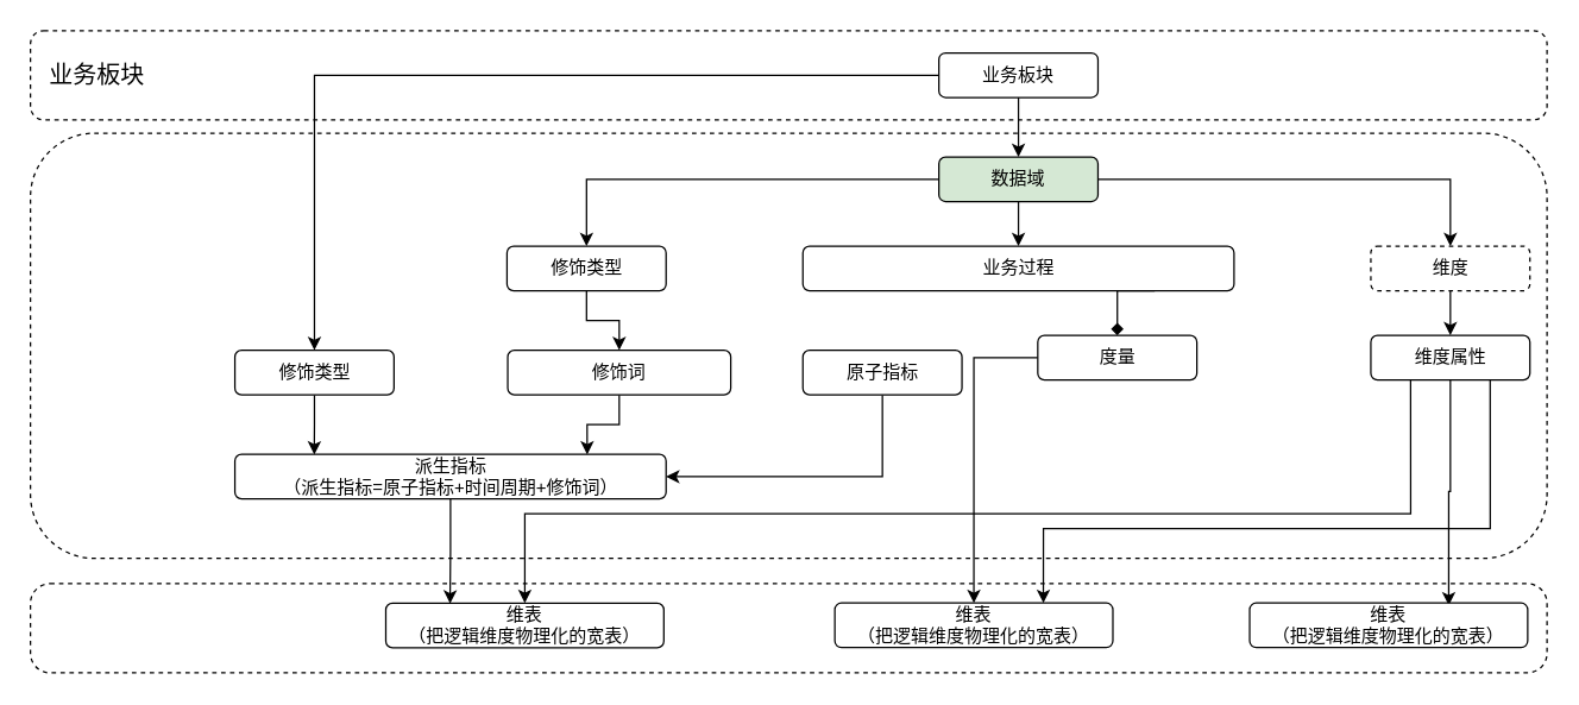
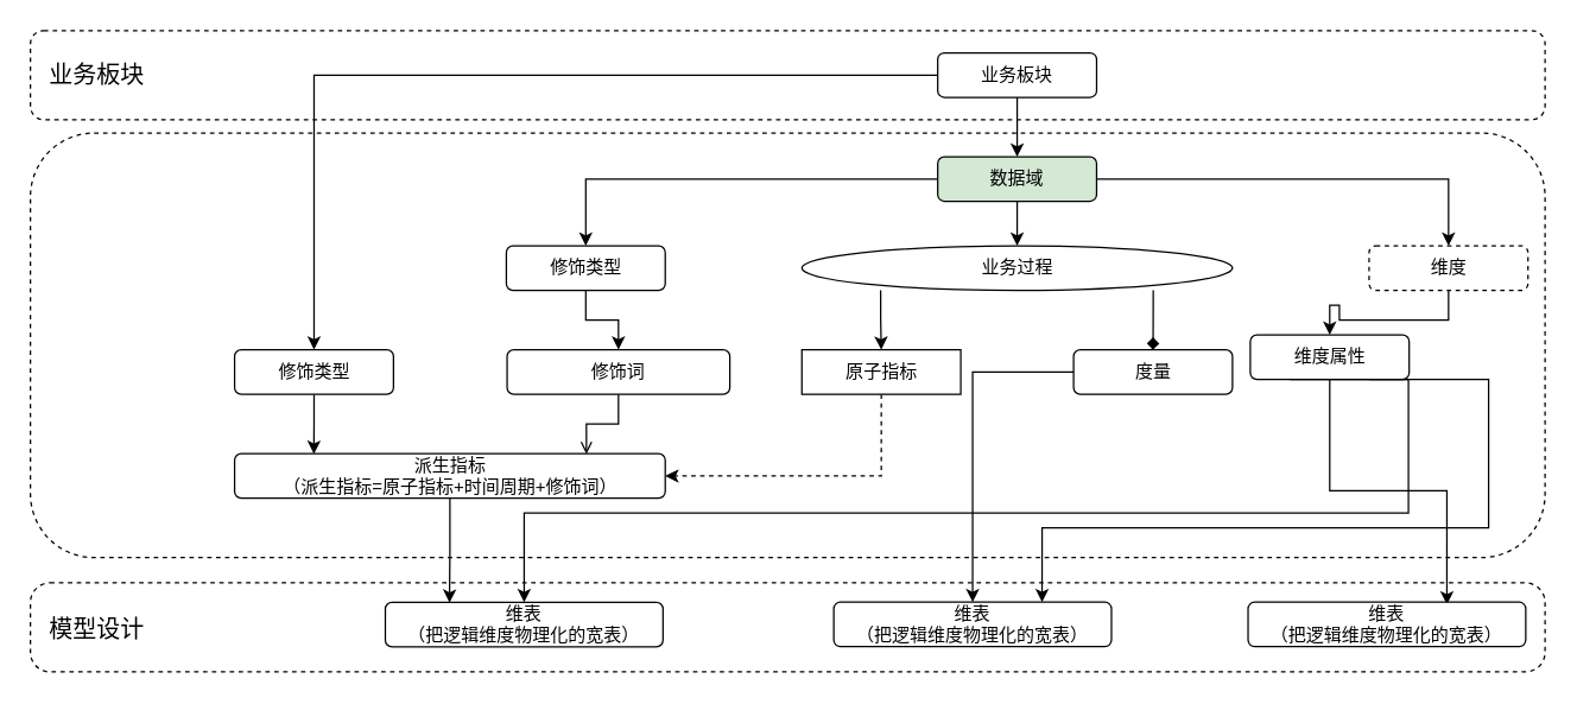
- <mxCell id="12" value="业务过程" style="rounded=1;whiteSpace=wrap;html=1;" vertex="1" parent="1"><mxGeometry x="539.5" y="165" width="290" height="30" as="geometry" /></mxCell>
+ <mxCell id="12" value="业务过程" style="ellipse;whiteSpace=wrap;html=1;" vertex="1" parent="1"><mxGeometry x="539.5" y="165" width="290" height="30" as="geometry" /></mxCell>
+ <mxCell id="19" style="edgeStyle=orthogonalEdgeStyle;rounded=0;orthogonalLoop=1;jettySize=auto;html=1;exitX=0.183;exitY=1;exitDx=0;exitDy=0;entryX=0.5;entryY=0;entryDx=0;entryDy=0;exitPerimeter=0;" edge="1" parent="1" source="12" target="21"><mxGeometry relative="1" as="geometry" /></mxCell>
- <mxCell id="24" value="度量" style="rounded=1;whiteSpace=wrap;html=1;" vertex="1" parent="1"><mxGeometry x="697.5" y="225" width="107" height="30" as="geometry" /></mxCell>
+ <mxCell id="24" value="度量" style="rounded=1;whiteSpace=wrap;html=1;" vertex="1" parent="1"><mxGeometry x="722.5" y="235" width="107" height="30" as="geometry" /></mxCell>
- <mxCell id="18" value="维度属性" style="rounded=1;whiteSpace=wrap;html=1;" vertex="1" parent="1"><mxGeometry x="921.5" y="225" width="107" height="30" as="geometry" /></mxCell>
+ <mxCell id="18" value="维度属性" style="rounded=1;whiteSpace=wrap;html=1;" vertex="1" parent="1"><mxGeometry x="841.5" y="225" width="107" height="30" as="geometry" /></mxCell>
- <mxCell id="21" value="原子指标" style="rounded=1;whiteSpace=wrap;html=1;" vertex="1" parent="1"><mxGeometry x="539.5" y="235" width="107" height="30" as="geometry" /></mxCell>
+ <mxCell id="21" value="原子指标" style="whiteSpace=wrap;html=1;rounded=0;" vertex="1" parent="1"><mxGeometry x="539.5" y="235" width="107" height="30" as="geometry" /></mxCell>
- <mxCell id="29" style="edgeStyle=orthogonalEdgeStyle;rounded=0;orthogonalLoop=1;jettySize=auto;html=1;exitX=0.5;exitY=1;exitDx=0;exitDy=0;entryX=0.817;entryY=0.006;entryDx=0;entryDy=0;entryPerimeter=0;" edge="1" parent="1" source="30" target="32"><mxGeometry relative="1" as="geometry" /></mxCell>
+ <mxCell id="29" style="edgeStyle=orthogonalEdgeStyle;rounded=0;orthogonalLoop=1;jettySize=auto;html=1;exitX=0.5;exitY=1;exitDx=0;exitDy=0;entryX=0.817;entryY=0.006;entryDx=0;entryDy=0;entryPerimeter=0;endArrow=open;" edge="1" parent="1" source="30" target="32"><mxGeometry relative="1" as="geometry" /></mxCell>
- <mxCell id="20" style="edgeStyle=orthogonalEdgeStyle;rounded=0;orthogonalLoop=1;jettySize=auto;html=1;exitX=0.5;exitY=1;exitDx=0;exitDy=0;entryX=1;entryY=0.5;entryDx=0;entryDy=0;" edge="1" parent="1" source="21" target="32"><mxGeometry relative="1" as="geometry" /></mxCell>
+ <mxCell id="20" style="edgeStyle=orthogonalEdgeStyle;rounded=0;orthogonalLoop=1;jettySize=auto;html=1;exitX=0.5;exitY=1;exitDx=0;exitDy=0;entryX=1;entryY=0.5;entryDx=0;entryDy=0;dashed=1;" edge="1" parent="1" source="21" target="32"><mxGeometry relative="1" as="geometry" /></mxCell>
+ <mxCell id="36" value="&lt;font style=&quot;font-size: 16px&quot;&gt;模型设计&lt;/font&gt;" style="text;html=1;strokeColor=none;fillColor=none;align=center;verticalAlign=middle;whiteSpace=wrap;rounded=0;" vertex="1" parent="1"><mxGeometry x="30" y="413" width="70" height="20" as="geometry" /></mxCell>
